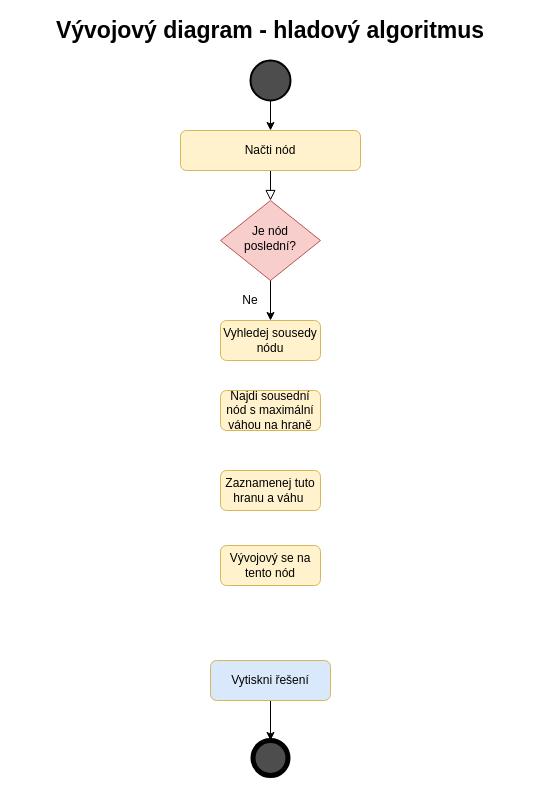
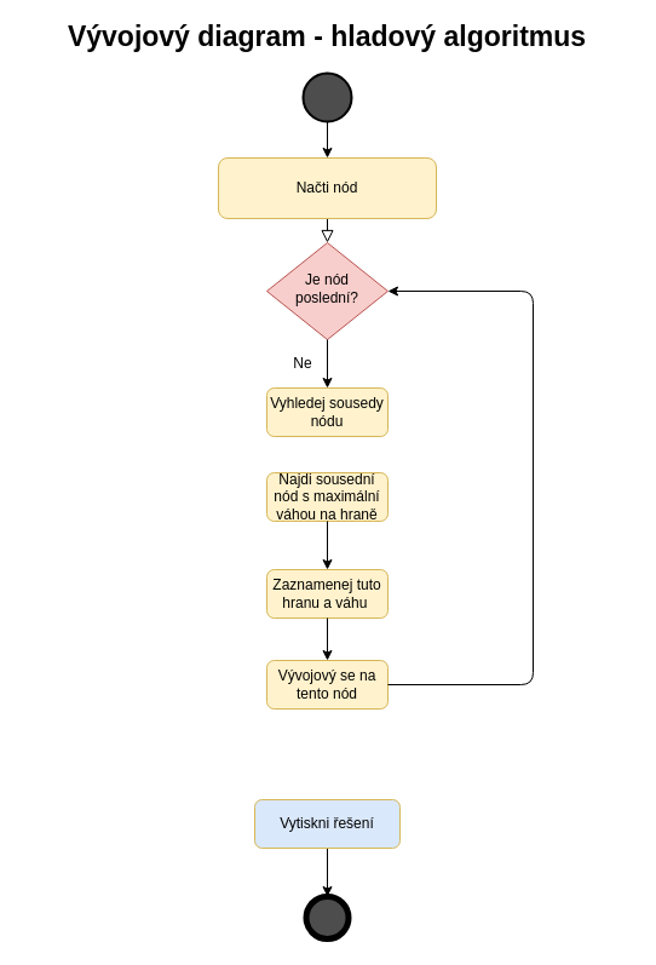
- <mxCell id="3" value="Načti nód" style="rounded=1;whiteSpace=wrap;html=1;fontSize=12;glass=0;strokeWidth=1;shadow=0;fillColor=#fff2cc;strokeColor=#d6b656;" vertex="1" parent="1"><mxGeometry x="180" y="130" width="180" height="40" as="geometry" /></mxCell>
+ <mxCell id="3" value="Načti nód" style="rounded=1;whiteSpace=wrap;html=1;fontSize=12;glass=0;strokeWidth=1;shadow=0;fillColor=#fff2cc;strokeColor=#d6b656;" vertex="1" parent="1"><mxGeometry x="180" y="130" width="180" height="50" as="geometry" /></mxCell>
+ <mxCell id="18" value="" style="endArrow=classic;html=1;exitX=1;exitY=0.5;exitDx=0;exitDy=0;entryX=1;entryY=0.5;entryDx=0;entryDy=0;" edge="1" parent="1" source="15" target="10"><mxGeometry width="50" height="50" relative="1" as="geometry"><mxPoint x="400" y="570" as="sourcePoint" /><mxPoint x="440" y="250" as="targetPoint" /><Array as="points"><mxPoint x="440" y="565" /><mxPoint x="440" y="240" /></Array></mxGeometry></mxCell>
+ <mxCell id="17" value="" style="endArrow=classic;html=1;exitX=0.5;exitY=1;exitDx=0;exitDy=0;" edge="1" parent="1" source="13" target="16"><mxGeometry width="50" height="50" relative="1" as="geometry"><mxPoint x="420" y="390" as="sourcePoint" /><mxPoint x="470" y="340" as="targetPoint" /><Array as="points" /></mxGeometry></mxCell>
+ <mxCell id="19" value="" style="endArrow=classic;html=1;exitX=0.5;exitY=1;exitDx=0;exitDy=0;" edge="1" parent="1" source="16" target="15"><mxGeometry width="50" height="50" relative="1" as="geometry"><mxPoint x="420" y="390" as="sourcePoint" /><mxPoint x="470" y="340" as="targetPoint" /></mxGeometry></mxCell>
